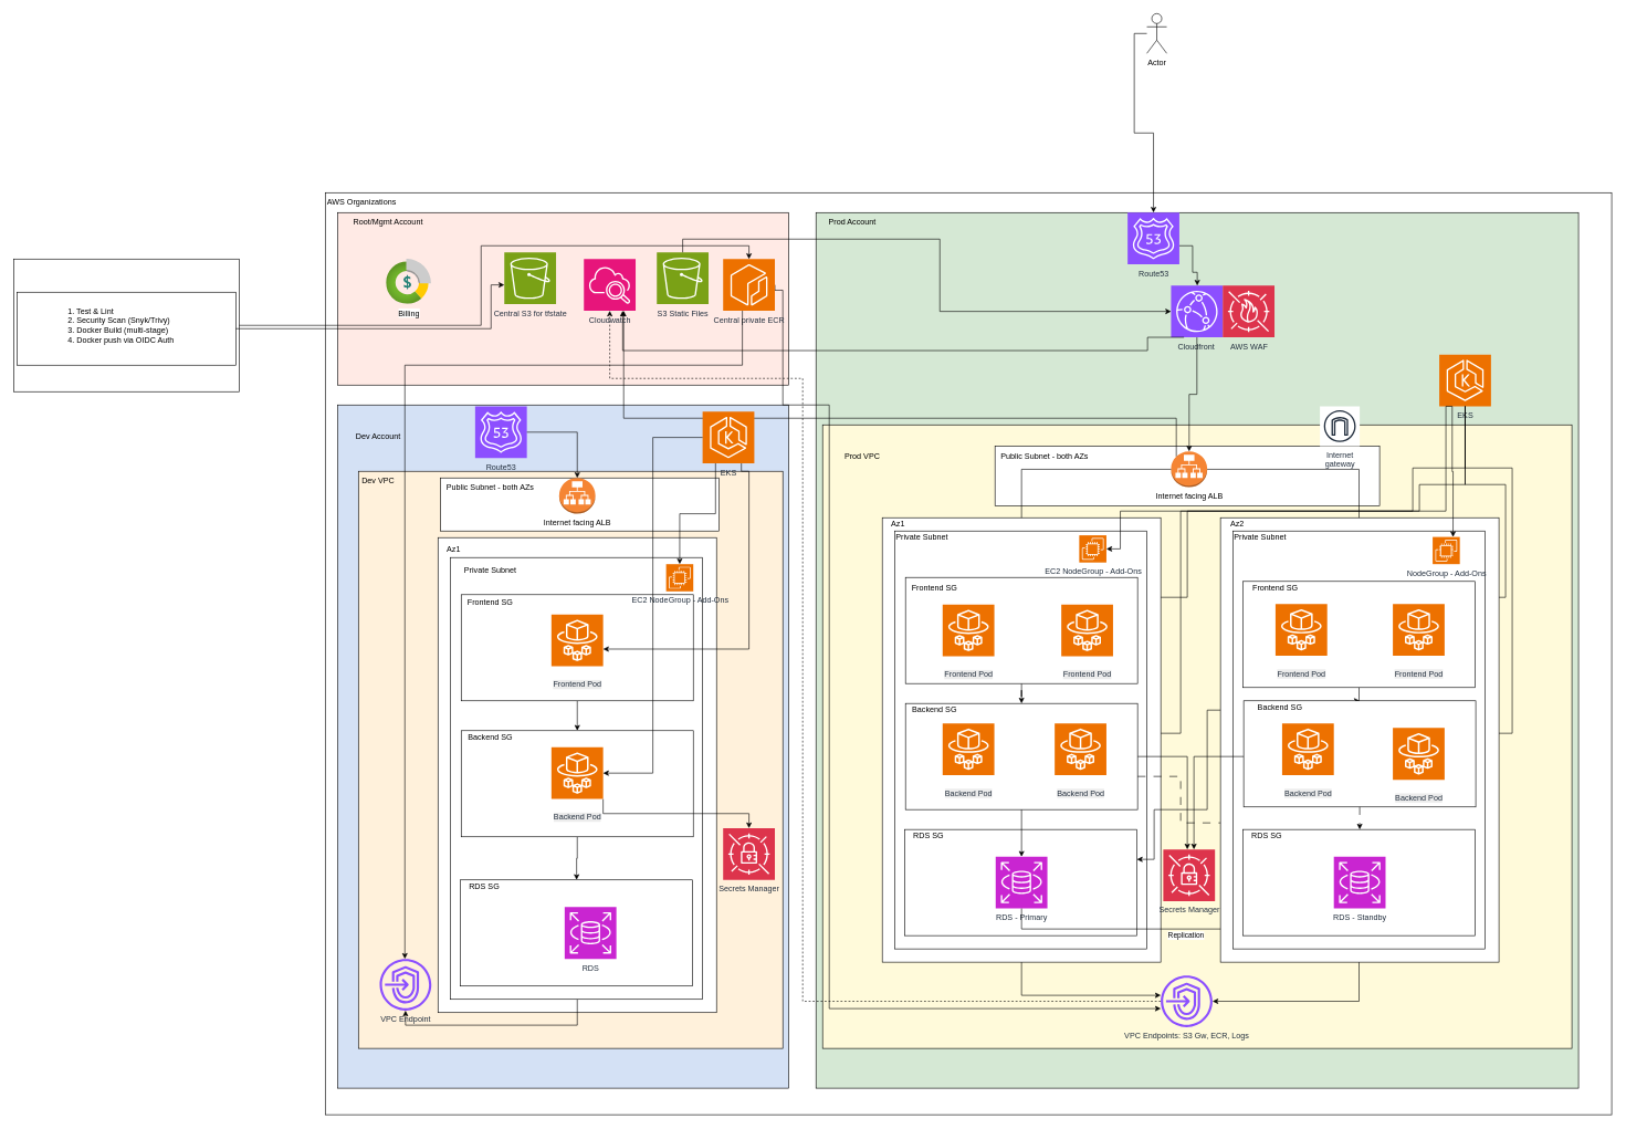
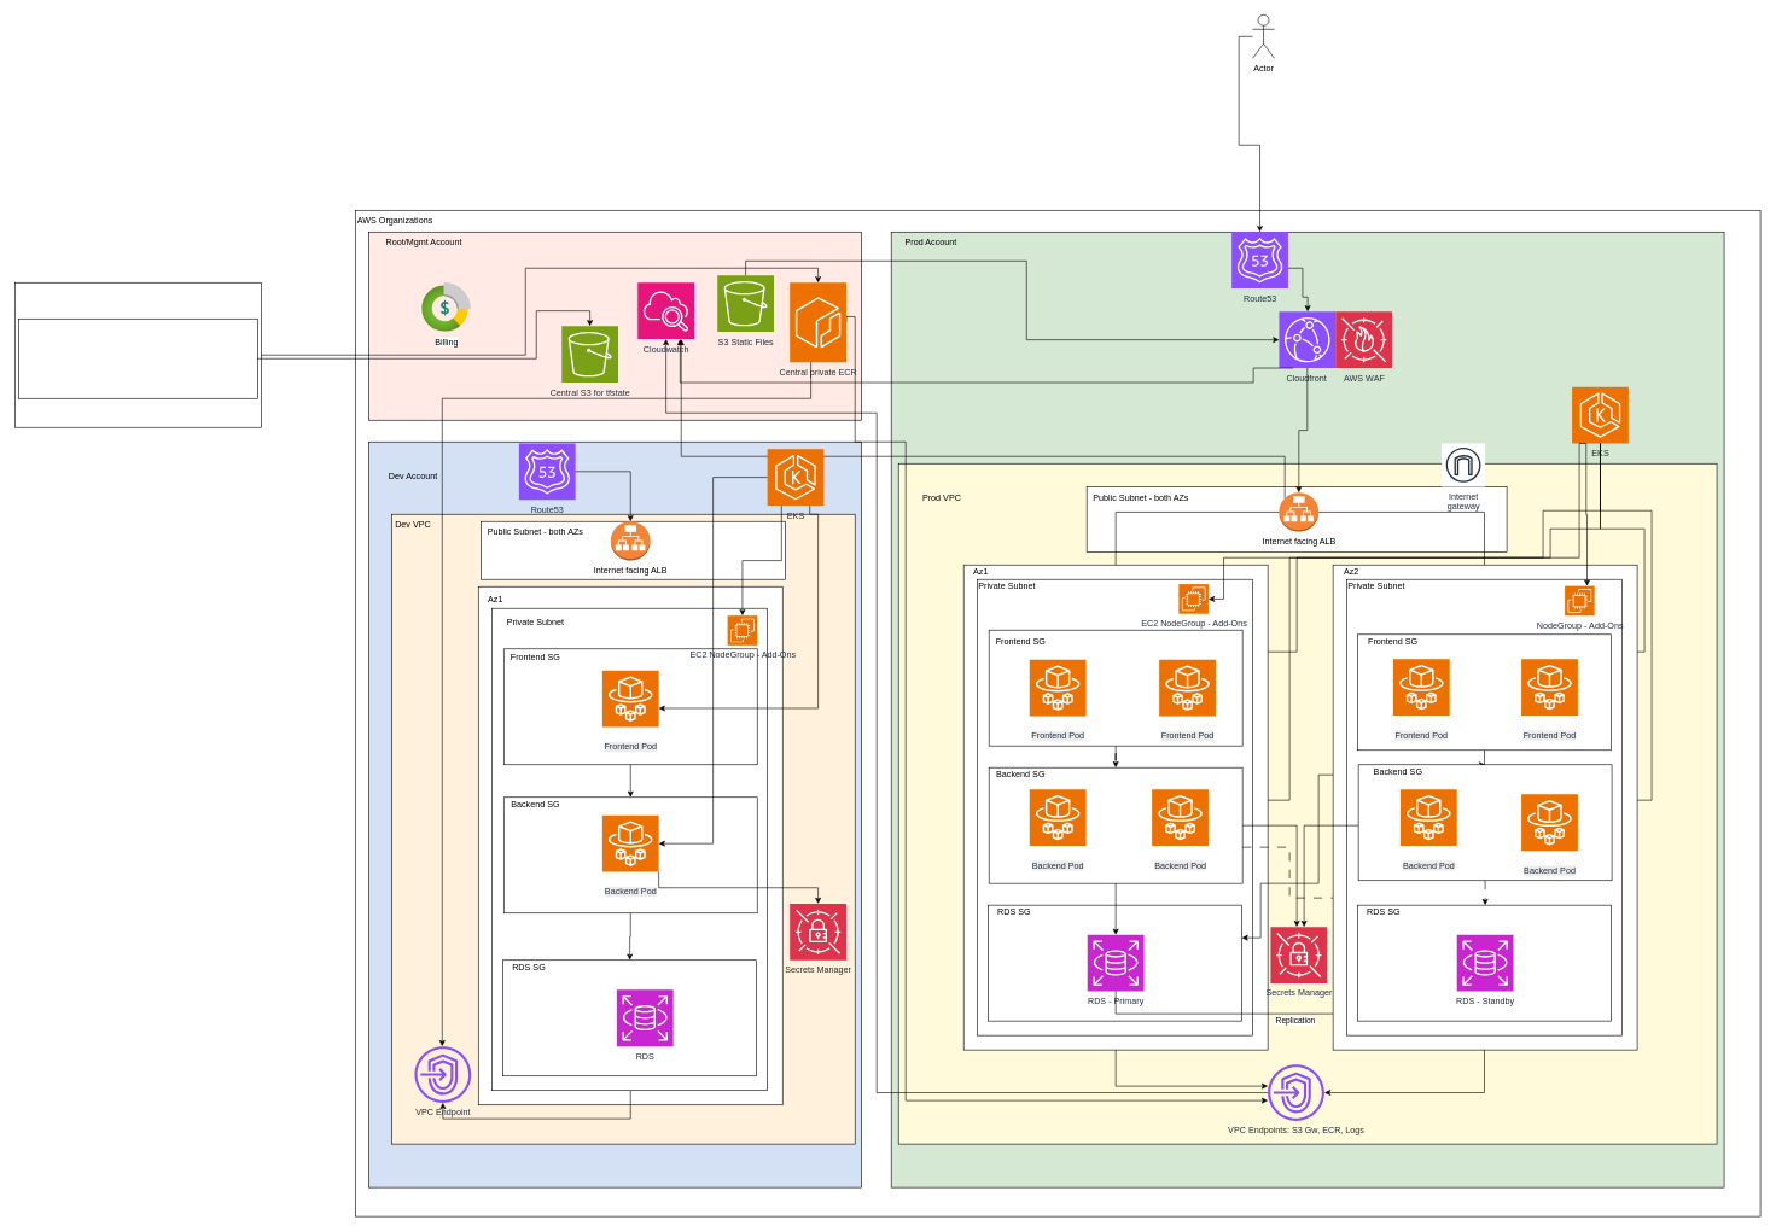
- <mxCell id="21" value="Central S3 for tfstate" style="sketch=0;points=[[0,0,0],[0.25,0,0],[0.5,0,0],[0.75,0,0],[1,0,0],[0,1,0],[0.25,1,0],[0.5,1,0],[0.75,1,0],[1,1,0],[0,0.25,0],[0,0.5,0],[0,0.75,0],[1,0.25,0],[1,0.5,0],[1,0.75,0]];outlineConnect=0;fontColor=#232F3E;fillColor=#7AA116;strokeColor=#ffffff;dashed=0;verticalLabelPosition=bottom;verticalAlign=top;align=center;html=1;fontSize=12;fontStyle=0;aspect=fixed;shape=mxgraph.aws4.resourceIcon;resIcon=mxgraph.aws4.s3;" vertex="1" parent="1"><mxGeometry x="760" y="380" width="78" height="78" as="geometry" /></mxCell>
+ <mxCell id="21" value="Central S3 for tfstate" style="sketch=0;points=[[0,0,0],[0.25,0,0],[0.5,0,0],[0.75,0,0],[1,0,0],[0,1,0],[0.25,1,0],[0.5,1,0],[0.75,1,0],[1,1,0],[0,0.25,0],[0,0.5,0],[0,0.75,0],[1,0.25,0],[1,0.5,0],[1,0.75,0]];outlineConnect=0;fontColor=#232F3E;fillColor=#7AA116;strokeColor=#ffffff;dashed=0;verticalLabelPosition=bottom;verticalAlign=top;align=center;html=1;fontSize=12;fontStyle=0;aspect=fixed;shape=mxgraph.aws4.resourceIcon;resIcon=mxgraph.aws4.s3;" vertex="1" parent="1"><mxGeometry x="775" y="450" width="78" height="78" as="geometry" /></mxCell>
- <mxCell id="16" value="Central private ECR" style="sketch=0;points=[[0,0,0],[0.25,0,0],[0.5,0,0],[0.75,0,0],[1,0,0],[0,1,0],[0.25,1,0],[0.5,1,0],[0.75,1,0],[1,1,0],[0,0.25,0],[0,0.5,0],[0,0.75,0],[1,0.25,0],[1,0.5,0],[1,0.75,0]];outlineConnect=0;fontColor=#232F3E;fillColor=#ED7100;strokeColor=#ffffff;dashed=0;verticalLabelPosition=bottom;verticalAlign=top;align=center;html=1;fontSize=12;fontStyle=0;aspect=fixed;shape=mxgraph.aws4.resourceIcon;resIcon=mxgraph.aws4.ecr;" vertex="1" parent="1"><mxGeometry x="1090" y="390" width="78" height="78" as="geometry" /></mxCell>
+ <mxCell id="16" value="Central private ECR" style="sketch=0;points=[[0,0,0],[0.25,0,0],[0.5,0,0],[0.75,0,0],[1,0,0],[0,1,0],[0.25,1,0],[0.5,1,0],[0.75,1,0],[1,1,0],[0,0.25,0],[0,0.5,0],[0,0.75,0],[1,0.25,0],[1,0.5,0],[1,0.75,0]];outlineConnect=0;fontColor=#232F3E;fillColor=#ED7100;strokeColor=#ffffff;dashed=0;verticalLabelPosition=bottom;verticalAlign=top;align=center;html=1;fontSize=12;fontStyle=0;aspect=fixed;shape=mxgraph.aws4.resourceIcon;resIcon=mxgraph.aws4.ecr;" vertex="1" parent="1"><mxGeometry x="1090" y="390" width="78" height="110" as="geometry" /></mxCell>
- <mxCell id="38" value="&lt;div&gt;&lt;div&gt;&lt;br&gt;&lt;/div&gt;&lt;div&gt;1. Test &amp;amp; Lint&lt;/div&gt;&lt;div&gt;2. Security Scan (Snyk/Trivy)&lt;/div&gt;&lt;div&gt;3. Docker Build (multi-stage)&lt;/div&gt;&lt;div&gt;4. Docker push via OIDC Auth&lt;/div&gt;&lt;/div&gt;&lt;div&gt;&lt;br&gt;&lt;/div&gt;" style="text;html=1;whiteSpace=wrap;strokeColor=none;fillColor=none;align=left;verticalAlign=middle;rounded=0;" vertex="1" parent="35"><mxGeometry x="80" y="66.5" width="180" height="67" as="geometry" /></mxCell>
- <mxCell id="24" style="edgeStyle=orthogonalEdgeStyle;rounded=0;orthogonalLoop=1;jettySize=auto;html=1;dashed=1;" edge="1" parent="1" source="25" target="93"><mxGeometry relative="1" as="geometry"><Array as="points"><mxPoint x="1210" y="1509" /><mxPoint x="1210" y="570" /><mxPoint x="919" y="570" /></Array></mxGeometry></mxCell>
+ <mxCell id="24" style="edgeStyle=orthogonalEdgeStyle;rounded=0;orthogonalLoop=1;jettySize=auto;html=1;" edge="1" parent="1" source="25" target="93"><mxGeometry relative="1" as="geometry"><Array as="points"><mxPoint x="1210" y="1509" /><mxPoint x="1210" y="570" /><mxPoint x="919" y="570" /></Array></mxGeometry></mxCell>
